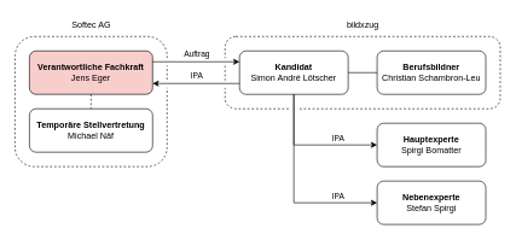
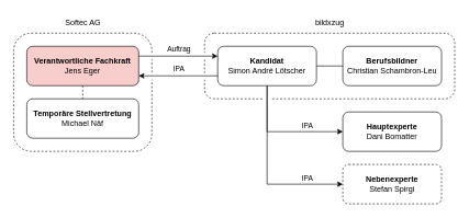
- <mxCell id="19" value="&lt;div&gt;&lt;b&gt;Hauptexperte&lt;/b&gt;&lt;/div&gt;&lt;div&gt;Spirgi Bomatter&lt;/div&gt;" style="rounded=1;whiteSpace=wrap;html=1;" parent="1" vertex="1"><mxGeometry x="520" y="170" width="150" height="60" as="geometry" /></mxCell>
+ <mxCell id="19" value="&lt;div&gt;&lt;b&gt;Hauptexperte&lt;/b&gt;&lt;/div&gt;&lt;div&gt;Dani Bomatter&lt;/div&gt;" style="rounded=1;whiteSpace=wrap;html=1;" parent="1" vertex="1"><mxGeometry x="520" y="170" width="150" height="60" as="geometry" /></mxCell>
- <mxCell id="20" value="&lt;b&gt;Nebenexperte&lt;/b&gt;&lt;div&gt;Stefan Spirgi&lt;/div&gt;" style="rounded=1;whiteSpace=wrap;html=1;" parent="1" vertex="1"><mxGeometry x="520" y="250" width="150" height="60" as="geometry" /></mxCell>
+ <mxCell id="20" value="&lt;b&gt;Nebenexperte&lt;/b&gt;&lt;div&gt;Stefan Spirgi&lt;/div&gt;" style="rounded=1;whiteSpace=wrap;html=1;dashed=1;" parent="1" vertex="1"><mxGeometry x="520" y="250" width="150" height="60" as="geometry" /></mxCell>
